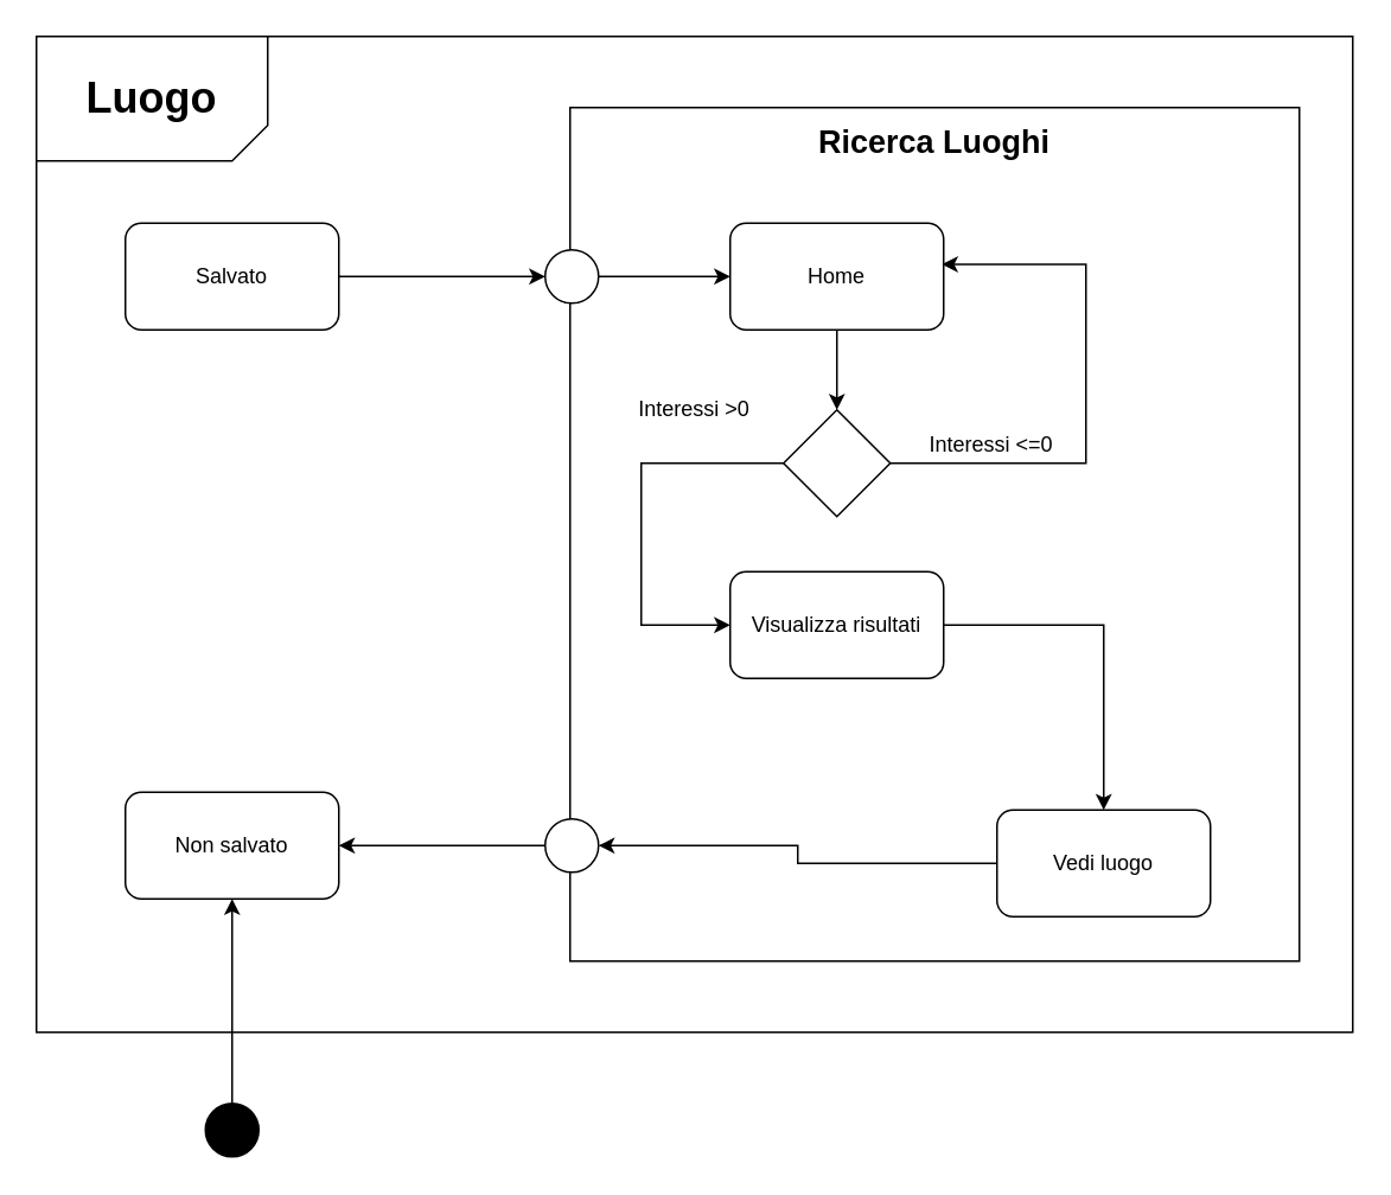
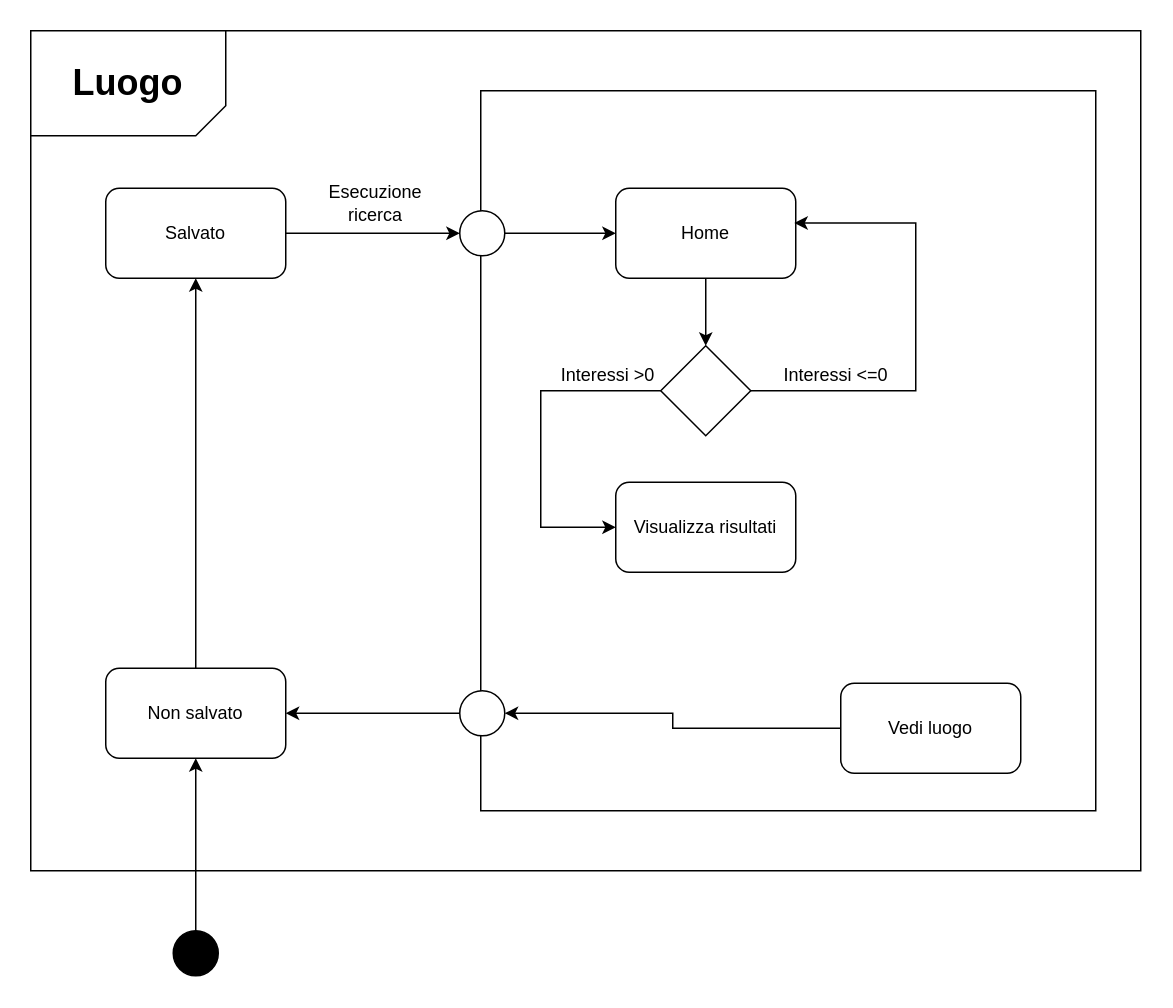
- <mxCell id="6" value="&lt;font style=&quot;font-size: 18px&quot;&gt;&lt;b&gt;Ricerca Luoghi&lt;/b&gt;&lt;/font&gt;" style="text;html=1;strokeColor=none;fillColor=none;align=center;verticalAlign=middle;whiteSpace=wrap;rounded=0;" parent="1" vertex="1"><mxGeometry x="320" y="70" width="410" height="20" as="geometry" /></mxCell>
+ <mxCell id="17" value="Esecuzione ricerca" style="text;html=1;strokeColor=none;fillColor=none;align=center;verticalAlign=middle;whiteSpace=wrap;rounded=0;" parent="1" vertex="1"><mxGeometry x="230" y="125" width="40" height="20" as="geometry" /></mxCell>
- <mxCell id="25" value="Interessi &amp;gt;0" style="text;html=1;strokeColor=none;fillColor=none;align=center;verticalAlign=middle;whiteSpace=wrap;rounded=0;" parent="1" vertex="1"><mxGeometry x="355" y="220" width="70" height="20" as="geometry" /></mxCell>
+ <mxCell id="25" value="Interessi &amp;gt;0" style="text;html=1;strokeColor=none;fillColor=none;align=center;verticalAlign=middle;whiteSpace=wrap;rounded=0;" parent="1" vertex="1"><mxGeometry x="370" y="240" width="70" height="20" as="geometry" /></mxCell>
+ <mxCell id="13" style="edgeStyle=orthogonalEdgeStyle;rounded=0;orthogonalLoop=1;jettySize=auto;html=1;entryX=0.5;entryY=1;entryDx=0;entryDy=0;" parent="1" source="14" target="16" edge="1"><mxGeometry relative="1" as="geometry" /></mxCell>
- <mxCell id="20" style="edgeStyle=orthogonalEdgeStyle;rounded=0;orthogonalLoop=1;jettySize=auto;html=1;entryX=0.5;entryY=0;entryDx=0;entryDy=0;" parent="1" source="21" target="28" edge="1"><mxGeometry relative="1" as="geometry" /></mxCell>
